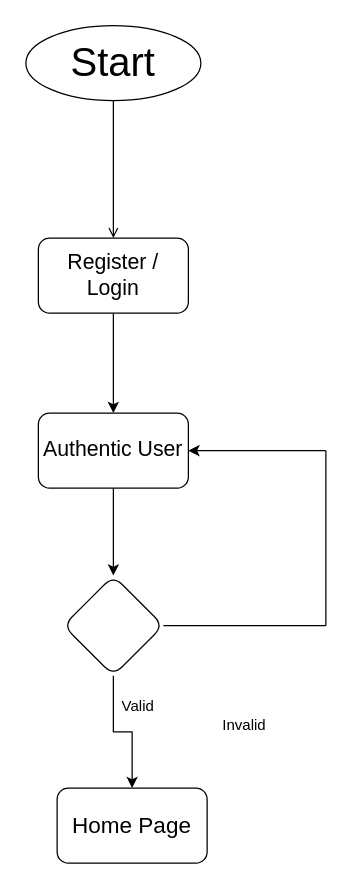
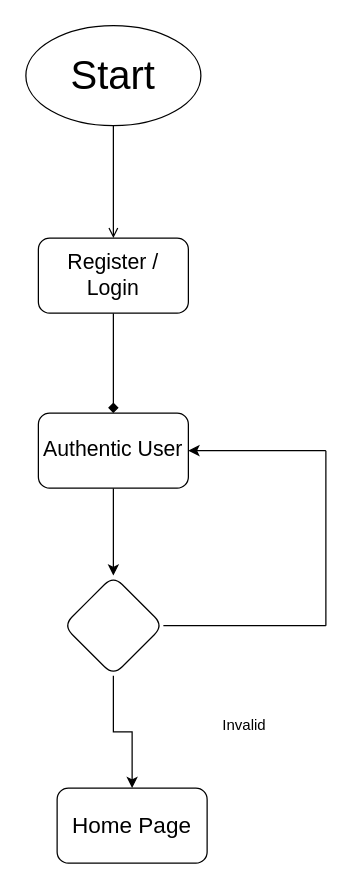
- <mxCell id="3" value="&lt;font style=&quot;font-size: 32px;&quot;&gt;Start&lt;/font&gt;" style="ellipse;whiteSpace=wrap;html=1;" vertex="1" parent="1"><mxGeometry x="20" y="20" width="140" height="60" as="geometry" /></mxCell>
+ <mxCell id="3" value="&lt;font style=&quot;font-size: 32px;&quot;&gt;Start&lt;/font&gt;" style="ellipse;whiteSpace=wrap;html=1;" vertex="1" parent="1"><mxGeometry x="20" y="20" width="140" height="80" as="geometry" /></mxCell>
- <mxCell id="5" value="" style="edgeStyle=orthogonalEdgeStyle;rounded=0;orthogonalLoop=1;jettySize=auto;html=1;" edge="1" parent="1" source="6" target="8"><mxGeometry relative="1" as="geometry" /></mxCell>
+ <mxCell id="5" value="" style="edgeStyle=orthogonalEdgeStyle;rounded=0;orthogonalLoop=1;jettySize=auto;html=1;endArrow=diamond;" edge="1" parent="1" source="6" target="8"><mxGeometry relative="1" as="geometry" /></mxCell>
- <mxCell id="16" value="Valid" style="text;html=1;align=center;verticalAlign=middle;whiteSpace=wrap;rounded=0;" vertex="1" parent="1"><mxGeometry x="80" y="550" width="60" height="30" as="geometry" /></mxCell>
